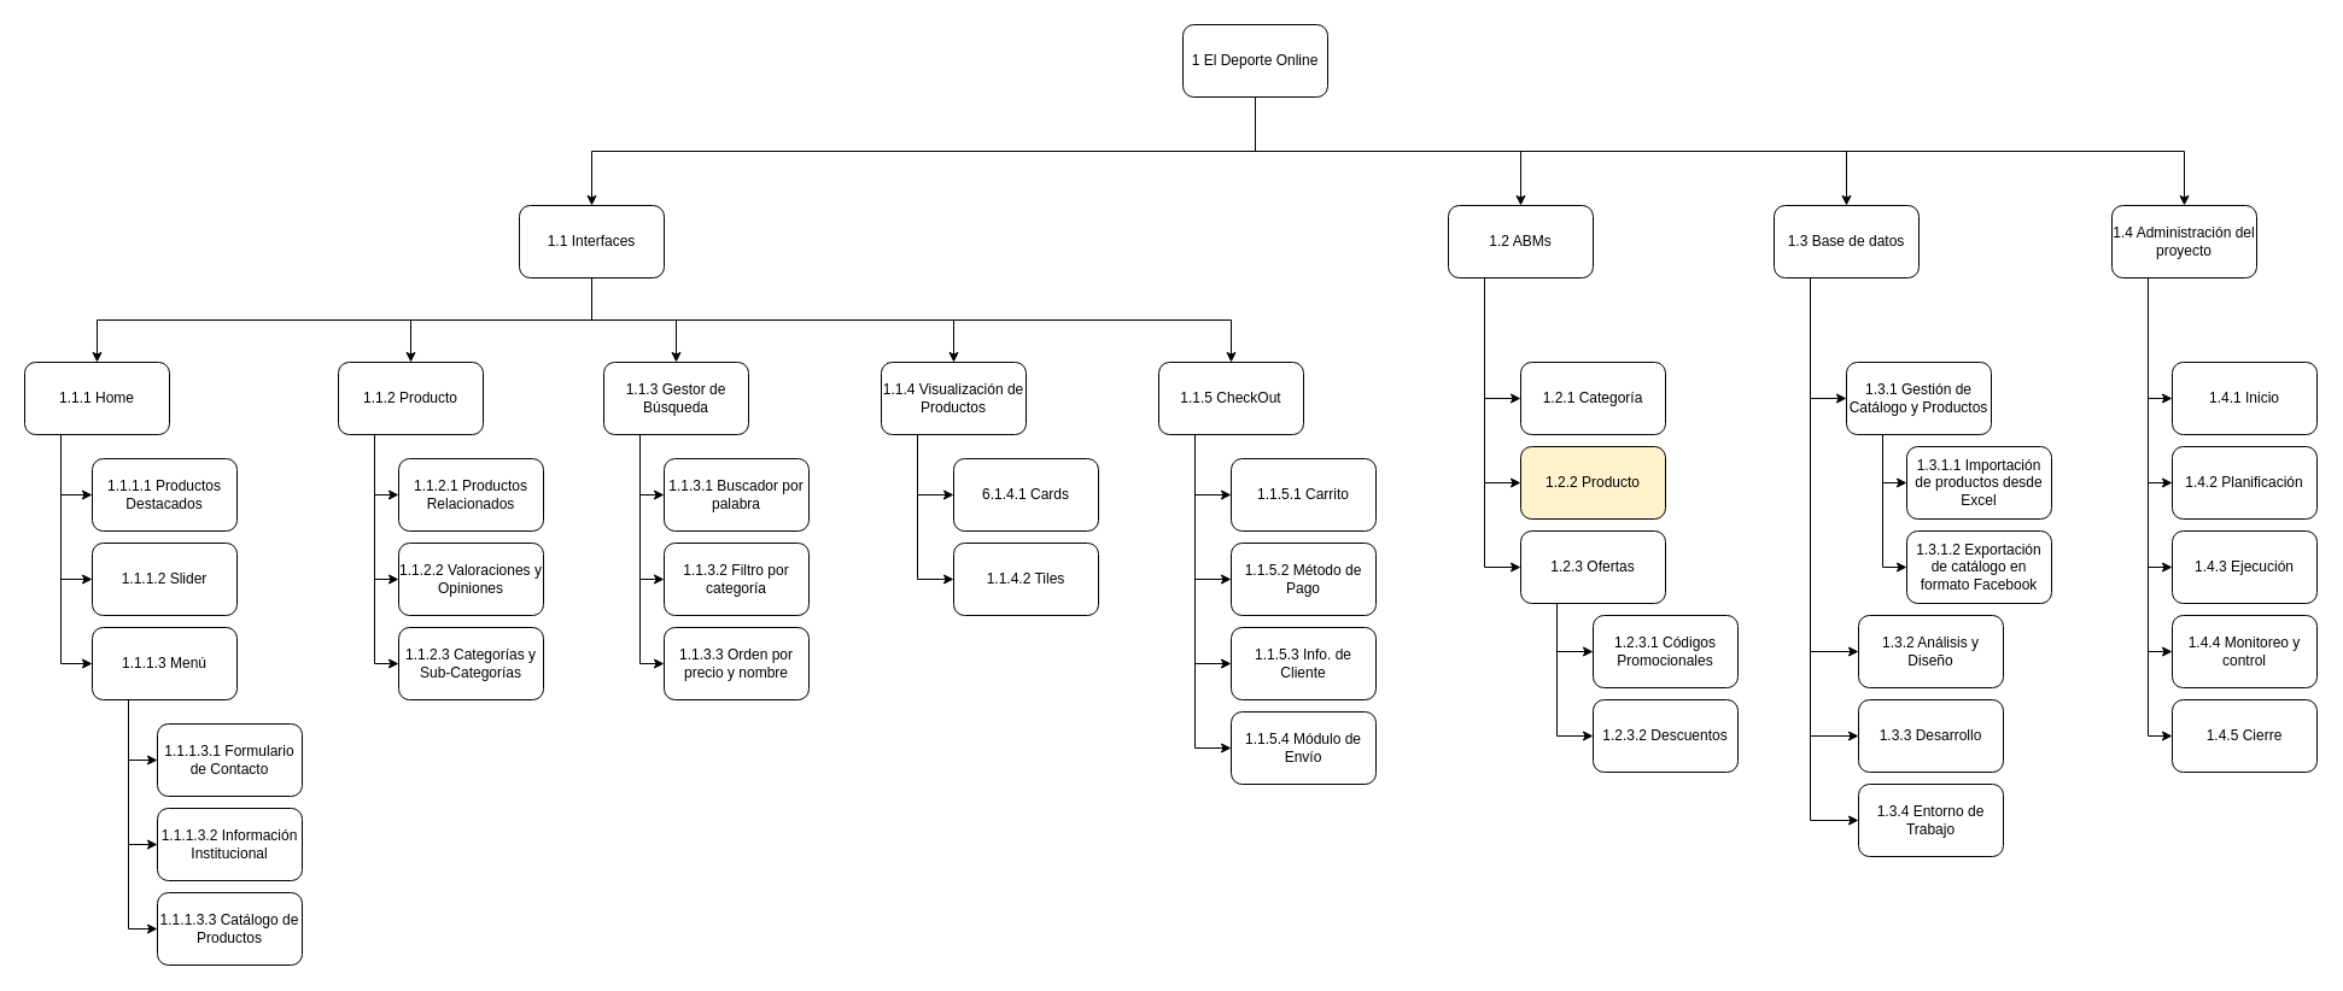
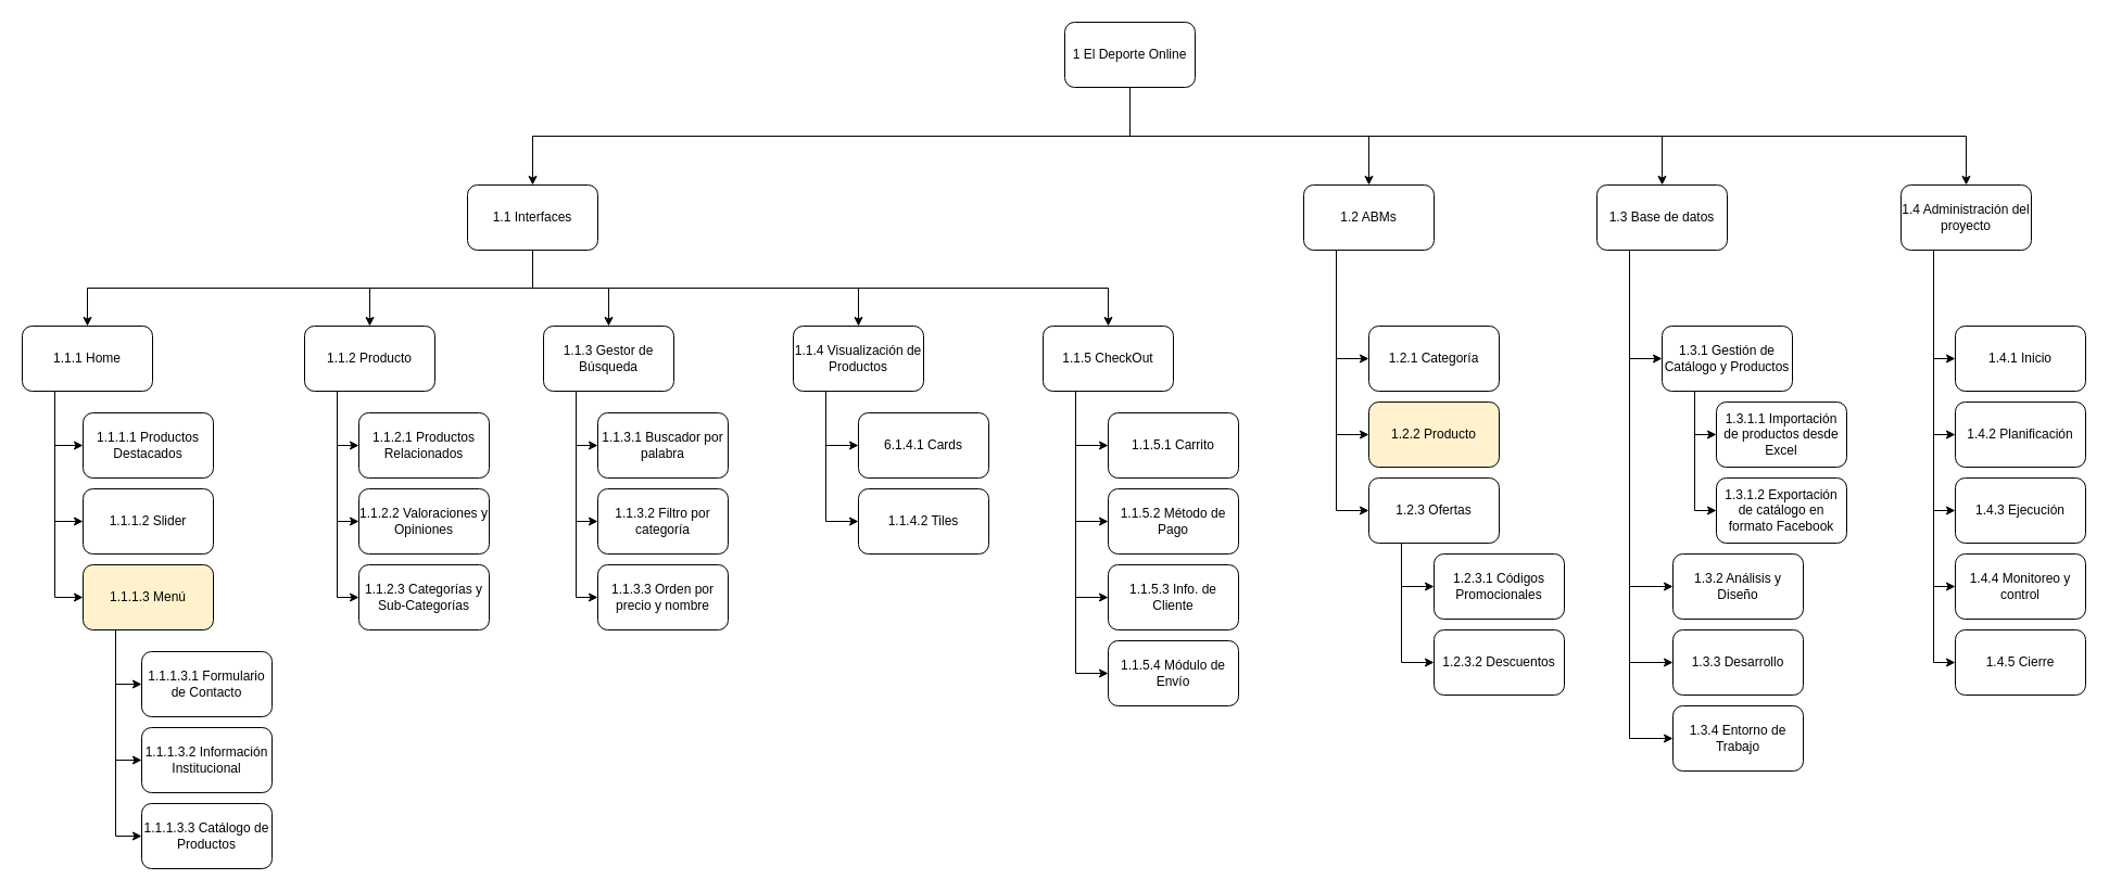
- <mxCell id="58" value="1.1.1.3 Menú" style="rounded=1;whiteSpace=wrap;html=1;" parent="1" vertex="1"><mxGeometry x="76" y="520" width="120" height="60" as="geometry" /></mxCell>
+ <mxCell id="58" value="1.1.1.3 Menú" style="rounded=1;whiteSpace=wrap;html=1;fillColor=#fff2cc;" parent="1" vertex="1"><mxGeometry x="76" y="520" width="120" height="60" as="geometry" /></mxCell>
